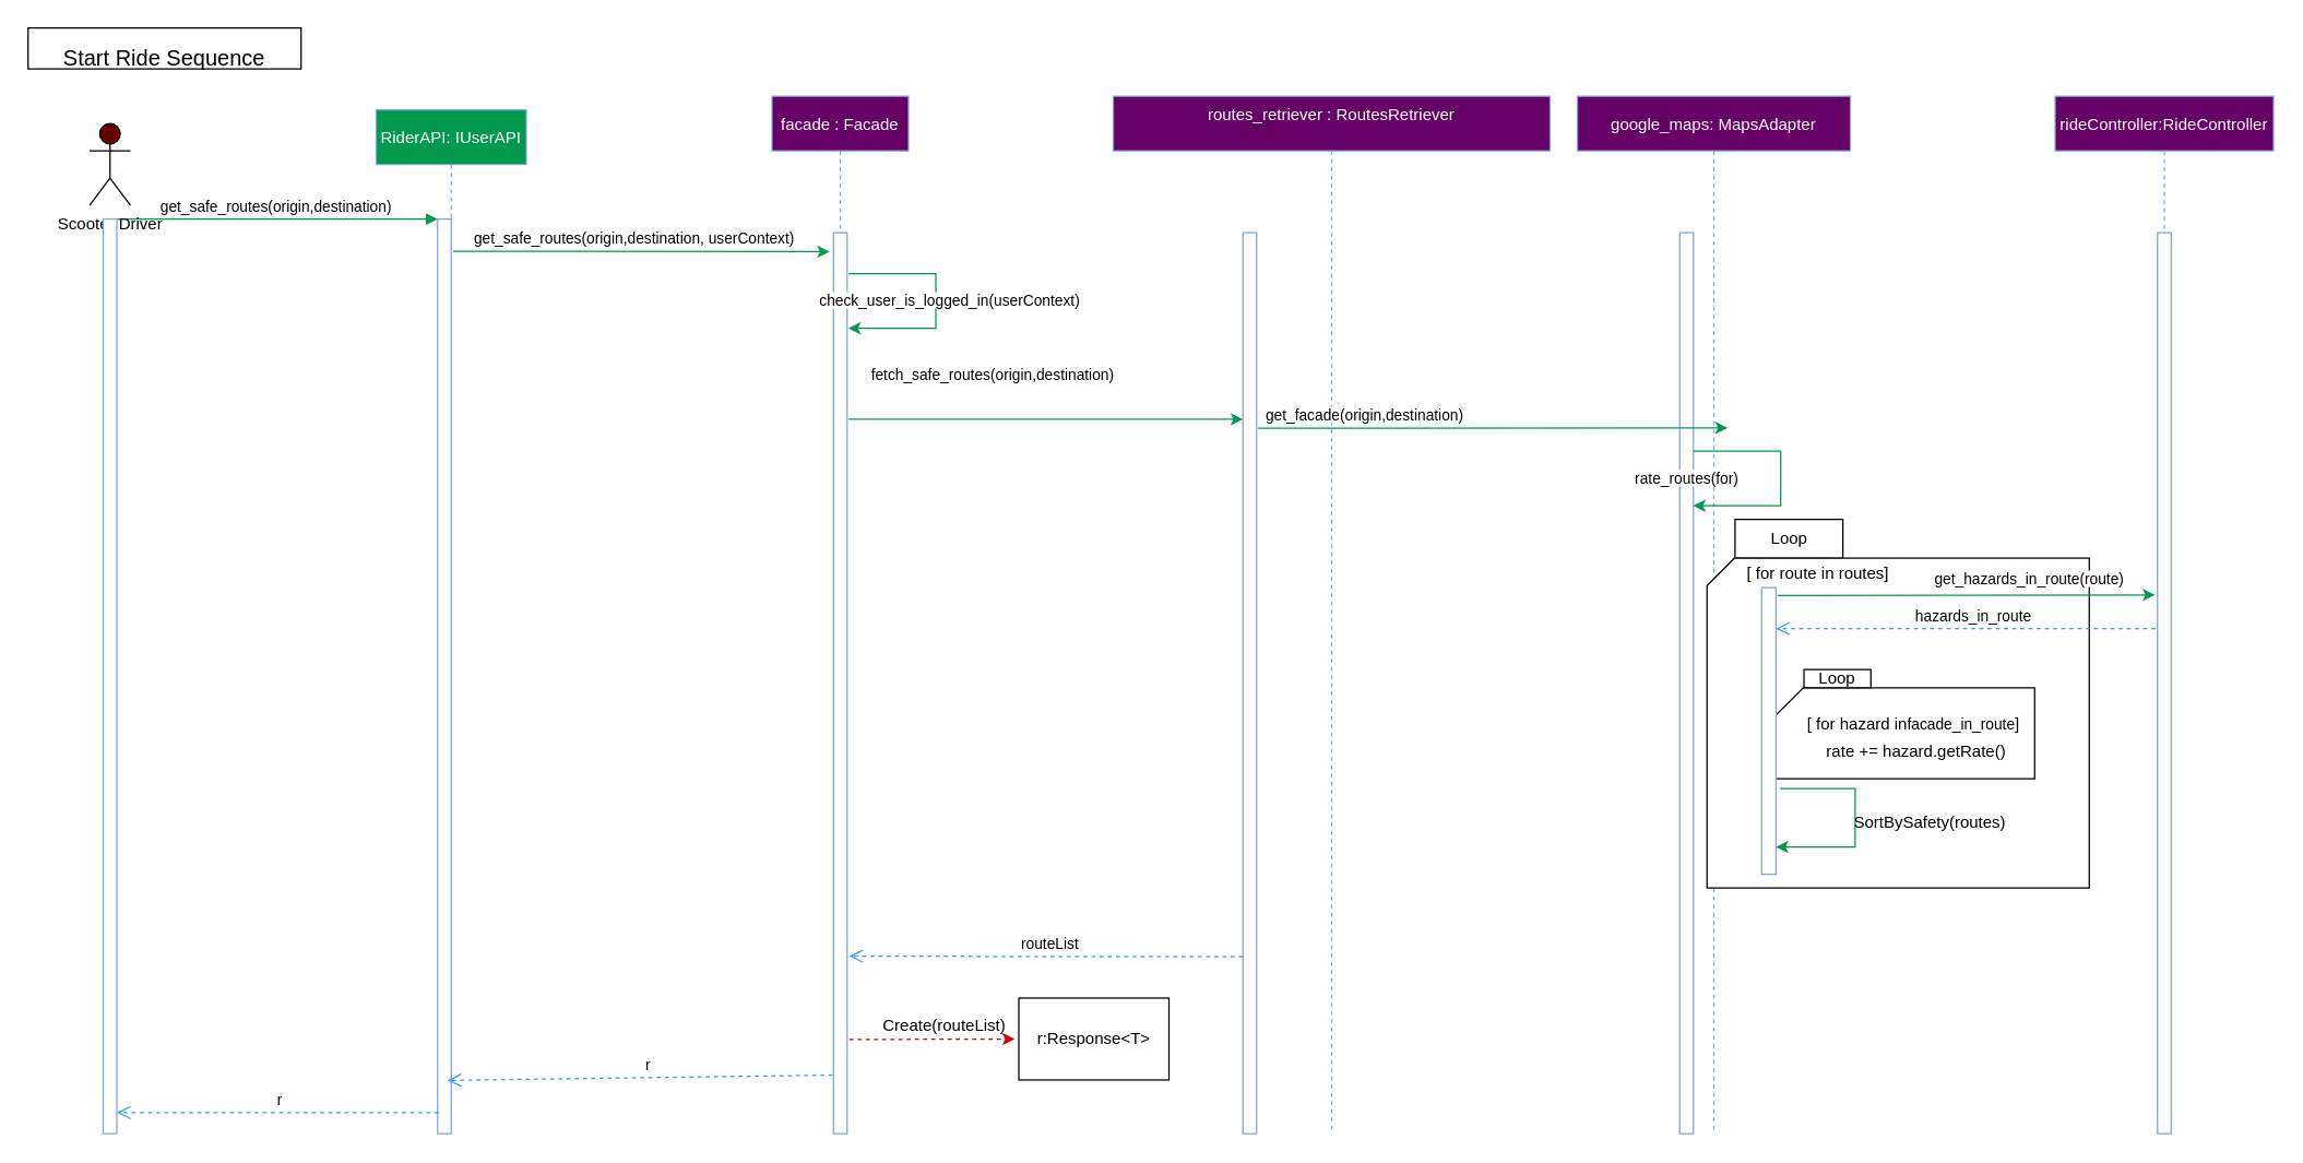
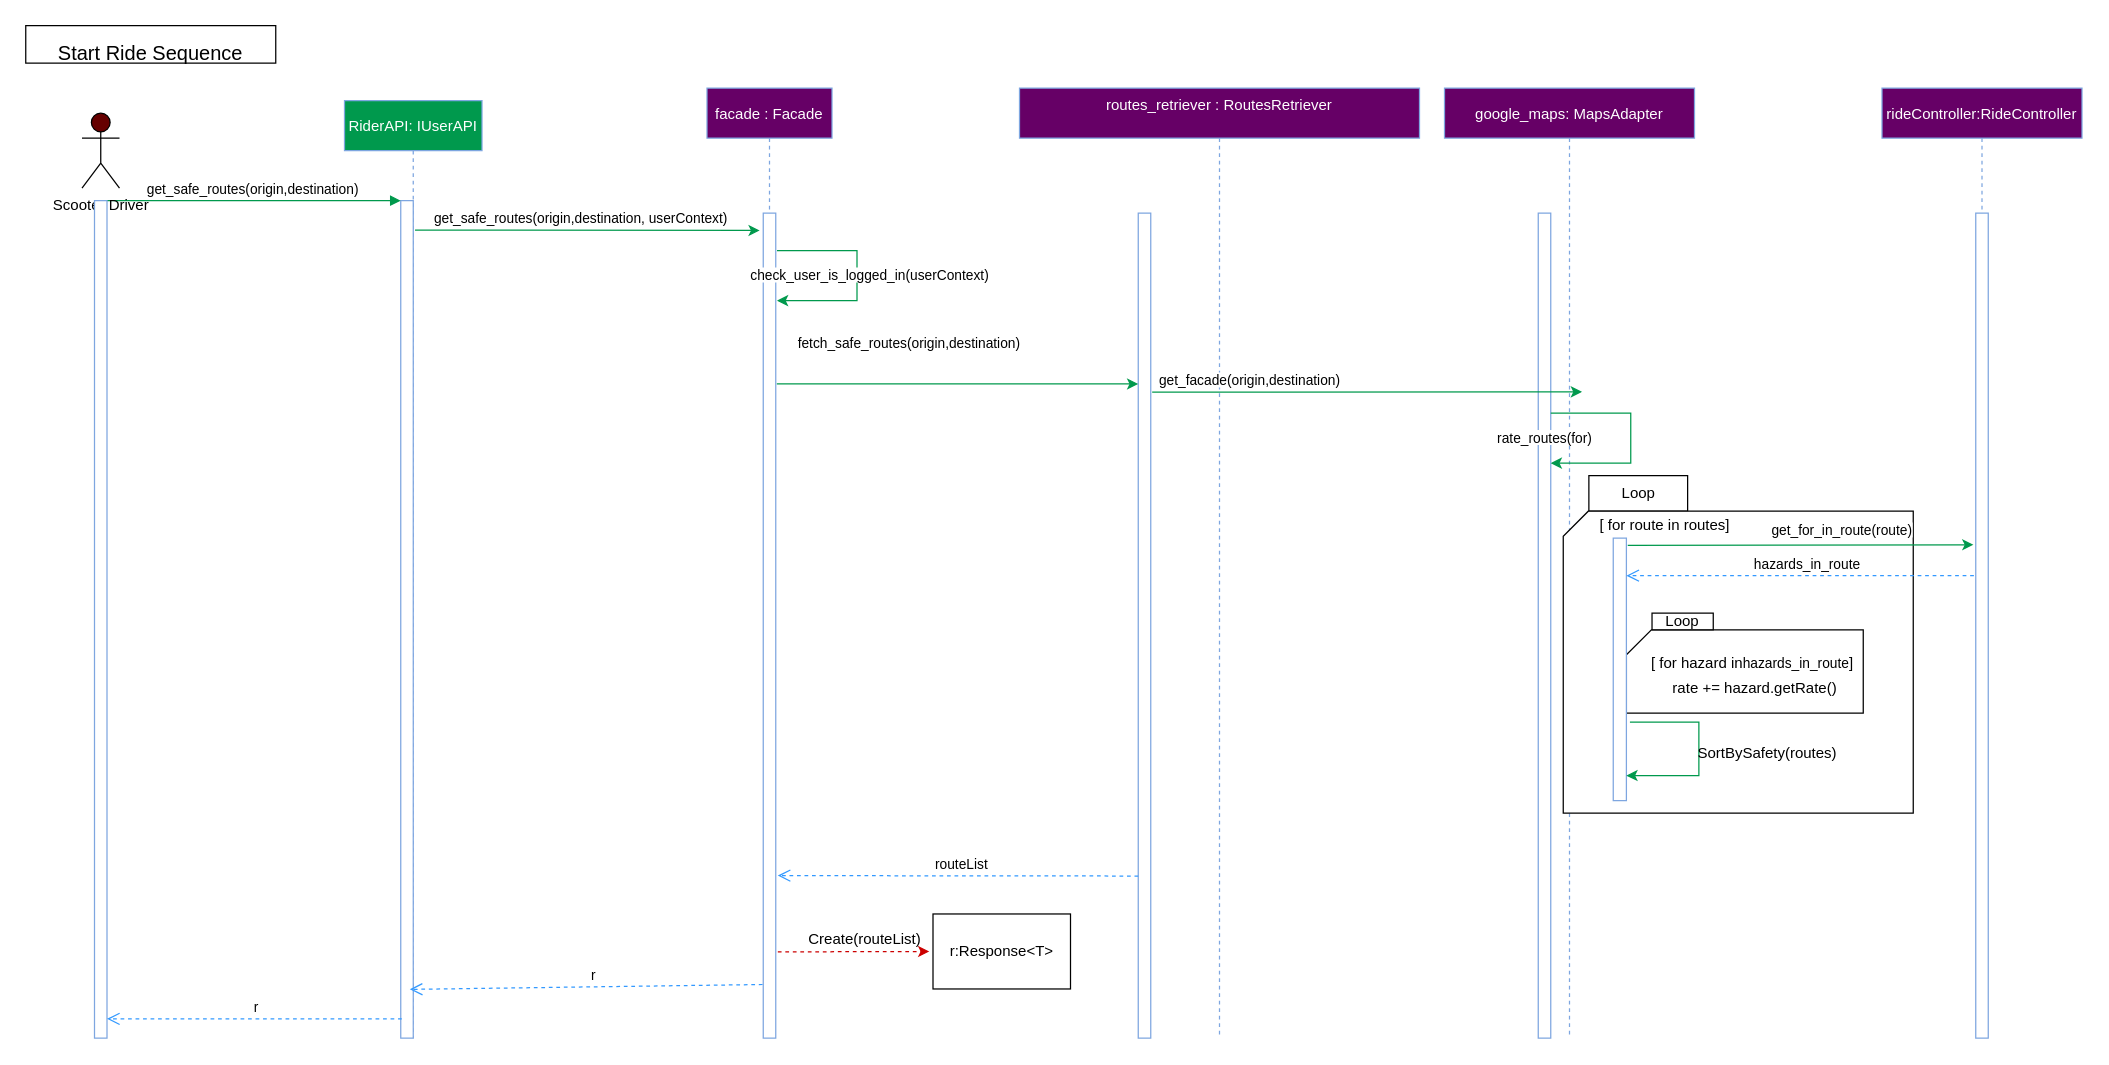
- <mxCell id="44" value="&lt;div style=&quot;text-align: center&quot;&gt;&lt;font face=&quot;helvetica&quot;&gt;&lt;span style=&quot;font-size: 11px ; background-color: rgb(255 , 255 , 255)&quot;&gt;get_hazards_in_route(route)&lt;/span&gt;&lt;/font&gt;&lt;/div&gt;" style="text;whiteSpace=wrap;html=1;" parent="1" vertex="1"><mxGeometry x="1415" y="410" width="147.18" height="30" as="geometry" /></mxCell>
+ <mxCell id="44" value="&lt;div style=&quot;text-align: center&quot;&gt;&lt;font face=&quot;helvetica&quot;&gt;&lt;span style=&quot;font-size: 11px ; background-color: rgb(255 , 255 , 255)&quot;&gt;get_for_in_route(route)&lt;/span&gt;&lt;/font&gt;&lt;/div&gt;" style="text;whiteSpace=wrap;html=1;" parent="1" vertex="1"><mxGeometry x="1415" y="410" width="147.18" height="30" as="geometry" /></mxCell>
- <mxCell id="14" value="[ for hazard in&lt;span style=&quot;font-size: 11px ; background-color: rgb(255 , 255 , 255)&quot;&gt;facade_in_route&lt;/span&gt;]" style="text;html=1;align=center;verticalAlign=middle;resizable=0;points=[];autosize=1;strokeColor=none;fillColor=none;" vertex="1" parent="7"><mxGeometry x="156.03" y="450.003" width="180" height="20" as="geometry" /></mxCell>
+ <mxCell id="14" value="[ for hazard in&lt;span style=&quot;font-size: 11px ; background-color: rgb(255 , 255 , 255)&quot;&gt;hazards_in_route&lt;/span&gt;]" style="text;html=1;align=center;verticalAlign=middle;resizable=0;points=[];autosize=1;strokeColor=none;fillColor=none;" vertex="1" parent="7"><mxGeometry x="156.03" y="450.003" width="180" height="20" as="geometry" /></mxCell>
